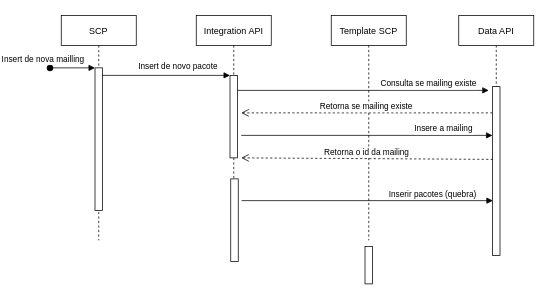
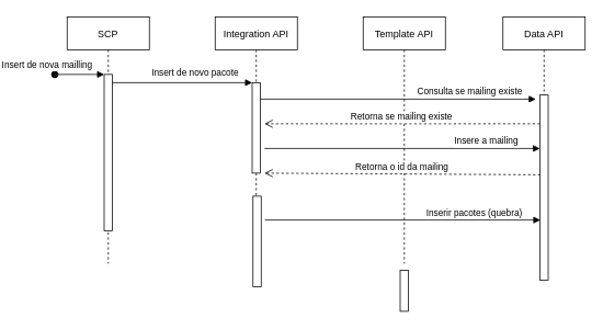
- <mxCell id="9" value="Template SCP" style="shape=umlLifeline;perimeter=lifelinePerimeter;container=1;collapsible=0;recursiveResize=0;rounded=0;shadow=0;strokeWidth=1;" vertex="1" parent="1"><mxGeometry x="380" y="20" width="100" height="300" as="geometry" /></mxCell>
+ <mxCell id="9" value="Template API" style="shape=umlLifeline;perimeter=lifelinePerimeter;container=1;collapsible=0;recursiveResize=0;rounded=0;shadow=0;strokeWidth=1;" vertex="1" parent="1"><mxGeometry x="380" y="20" width="100" height="300" as="geometry" /></mxCell>
